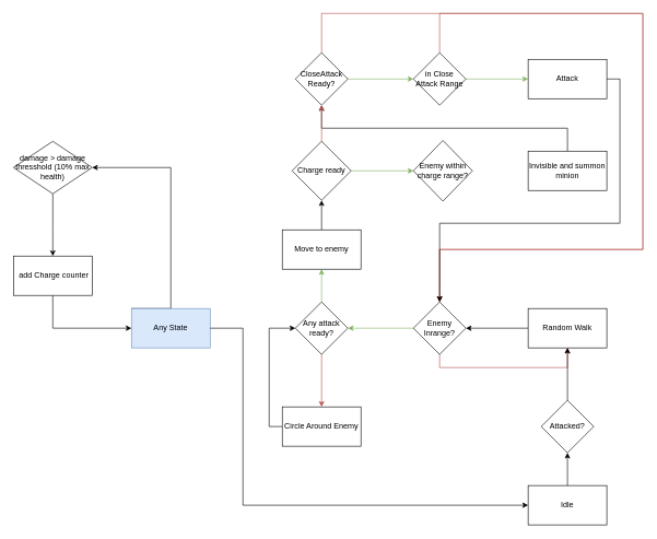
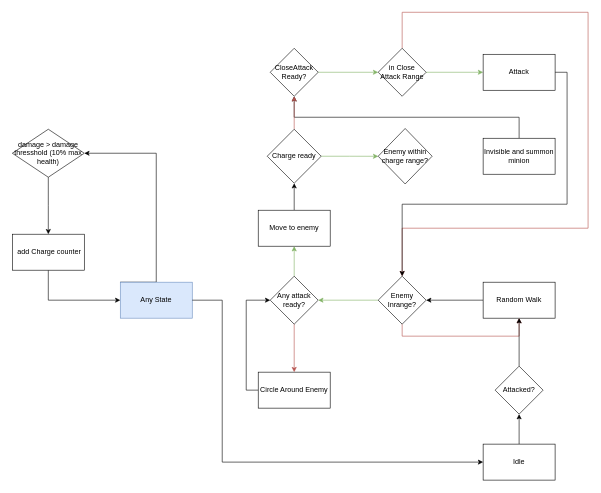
- <mxCell id="16" style="edgeStyle=orthogonalEdgeStyle;rounded=0;orthogonalLoop=1;jettySize=auto;html=1;exitX=0.5;exitY=0;exitDx=0;exitDy=0;entryX=0.5;entryY=0;entryDx=0;entryDy=0;fillColor=#f8cecc;strokeColor=#b85450;" parent="1" source="17" target="8" edge="1"><mxGeometry relative="1" as="geometry"><Array as="points"><mxPoint x="490" y="20" /><mxPoint x="980" y="20" /><mxPoint x="980" y="380" /><mxPoint x="670" y="380" /></Array></mxGeometry></mxCell>
